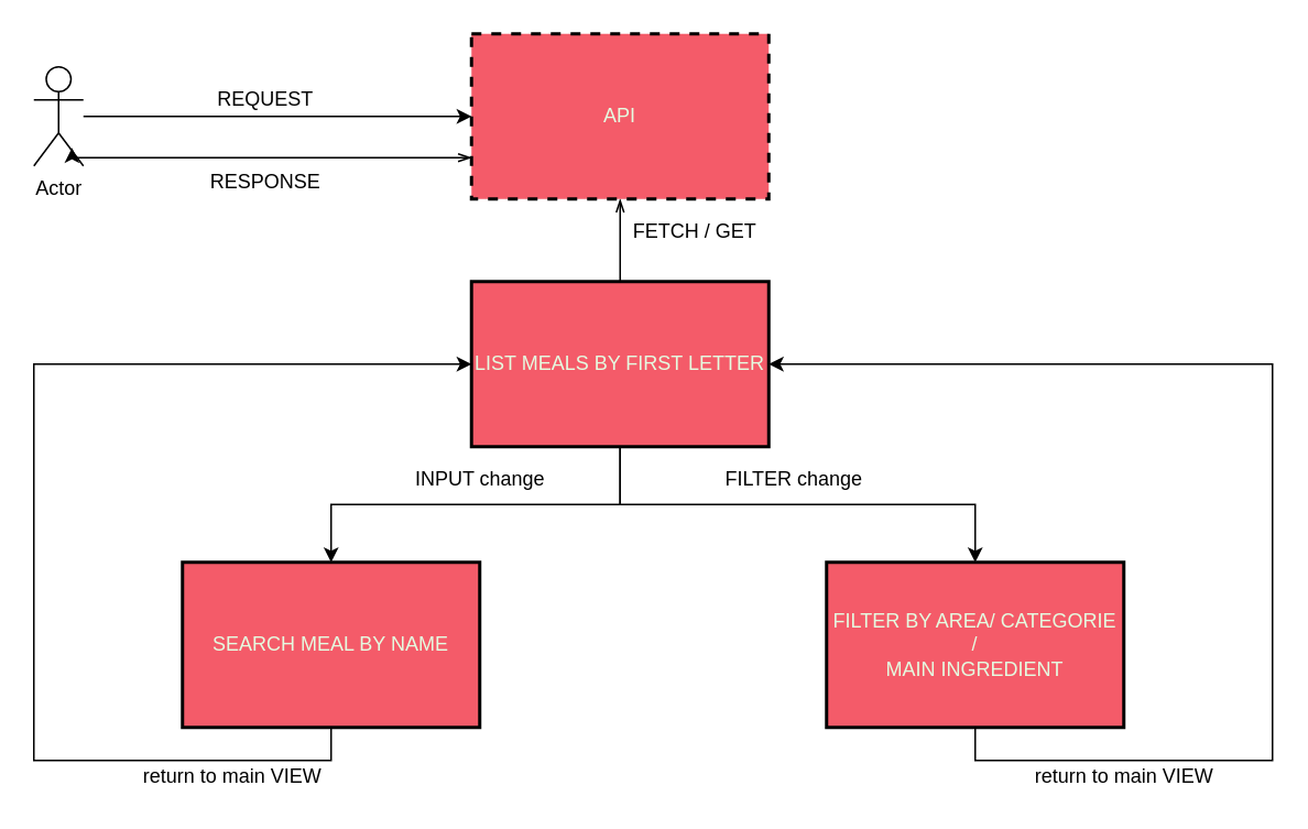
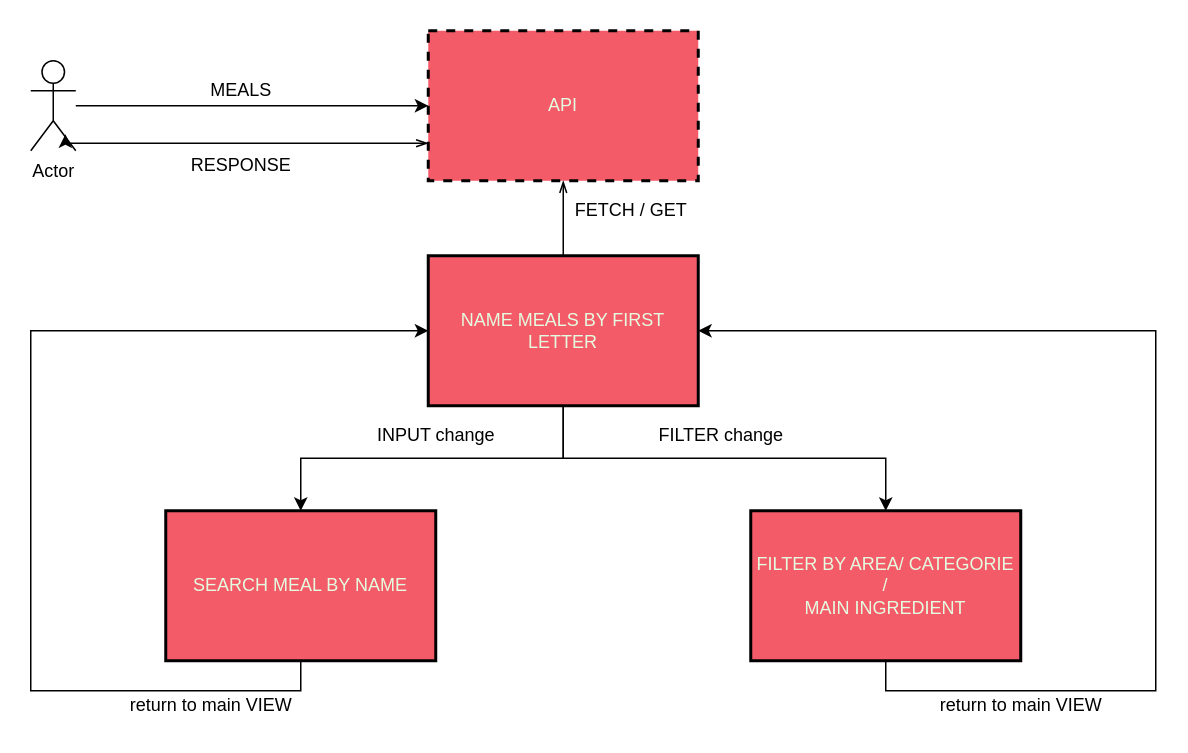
- <mxCell id="19" value="REQUEST" style="text;html=1;align=center;verticalAlign=middle;resizable=0;points=[];autosize=1;strokeColor=none;" parent="1" vertex="1"><mxGeometry x="125" y="50" width="70" height="20" as="geometry" /></mxCell>
+ <mxCell id="19" value="MEALS" style="text;html=1;align=center;verticalAlign=middle;resizable=0;points=[];autosize=1;strokeColor=none;" parent="1" vertex="1"><mxGeometry x="125" y="50" width="70" height="20" as="geometry" /></mxCell>
- <mxCell id="7" value="LIST MEALS BY FIRST LETTER" style="rounded=1;whiteSpace=wrap;html=1;absoluteArcSize=1;arcSize=0;strokeWidth=2;sketch=0;fontColor=#E4FDE1;fillColor=#F45B69;" parent="1" vertex="1"><mxGeometry x="285" y="170" width="180" height="100" as="geometry" /></mxCell>
+ <mxCell id="7" value="NAME MEALS BY FIRST LETTER" style="rounded=1;whiteSpace=wrap;html=1;absoluteArcSize=1;arcSize=0;strokeWidth=2;sketch=0;fontColor=#E4FDE1;fillColor=#F45B69;" parent="1" vertex="1"><mxGeometry x="285" y="170" width="180" height="100" as="geometry" /></mxCell>
